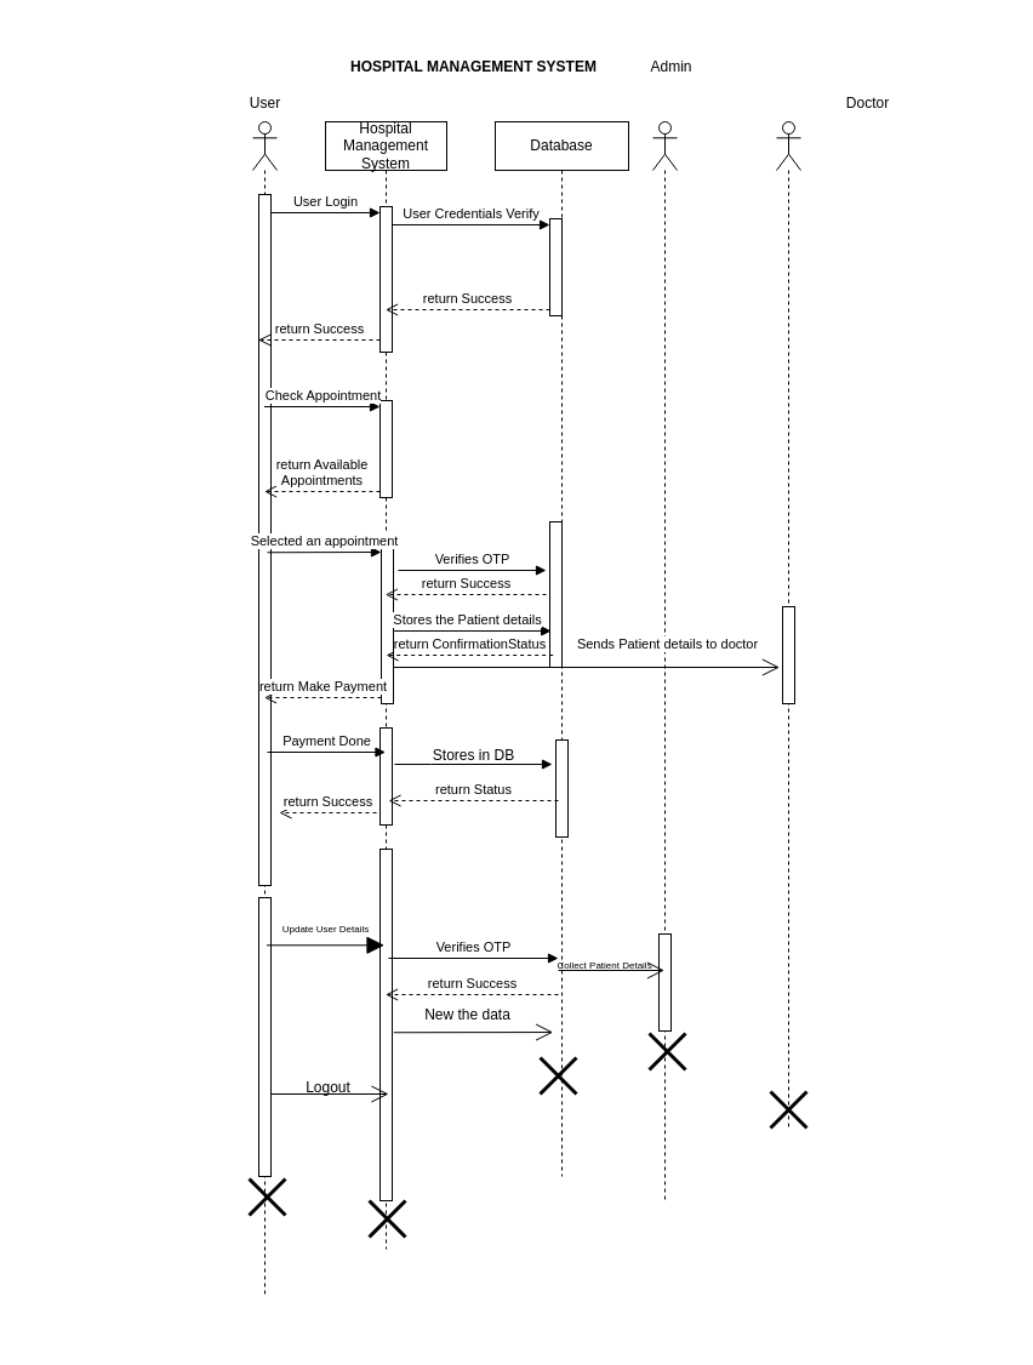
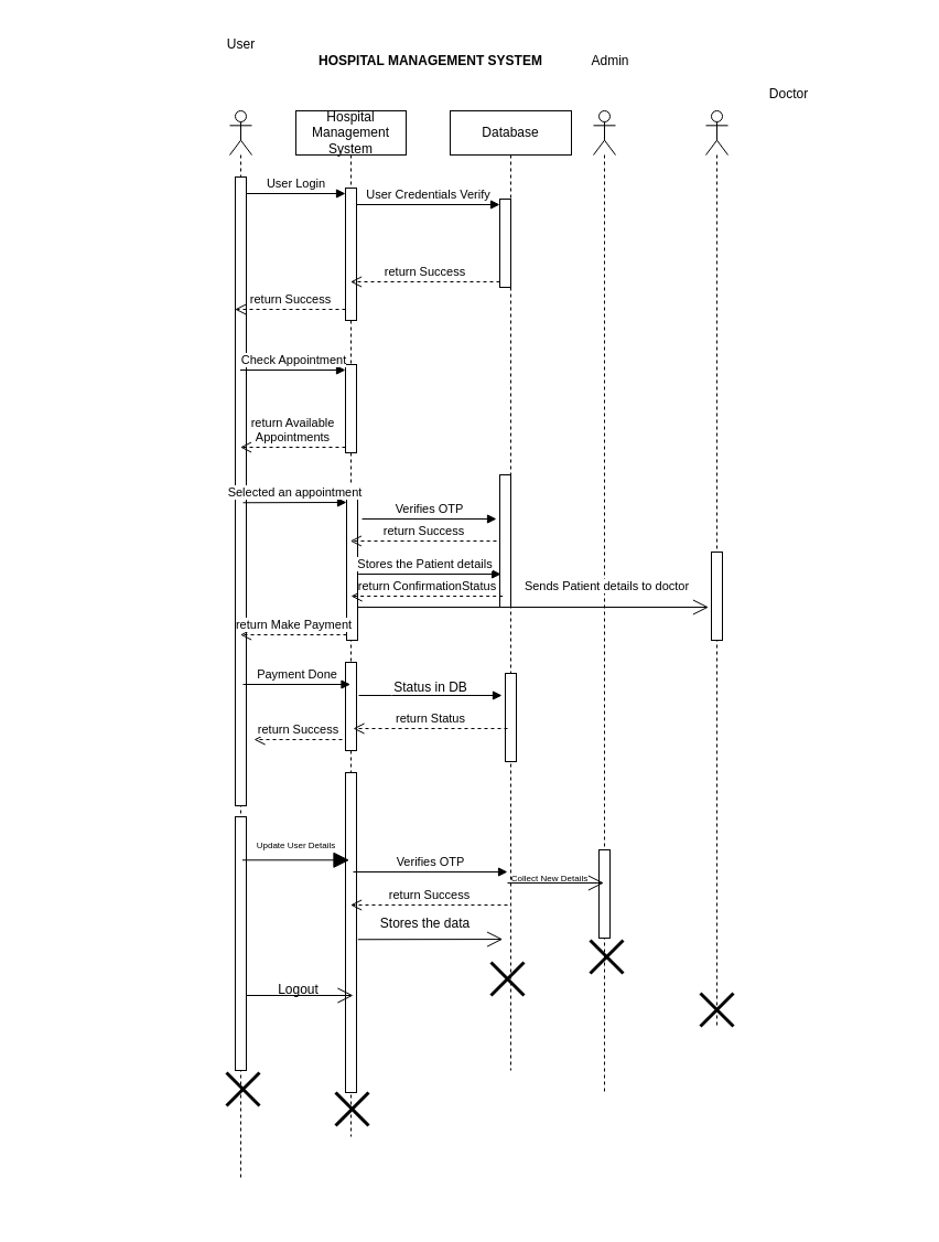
- <mxCell id="5" value="User" style="text;html=1;align=center;verticalAlign=middle;resizable=0;points=[];autosize=1;strokeColor=none;fillColor=none;" parent="1" vertex="1"><mxGeometry x="193" y="70" width="50" height="30" as="geometry" /></mxCell>
+ <mxCell id="5" value="User" style="text;html=1;align=center;verticalAlign=middle;resizable=0;points=[];autosize=1;strokeColor=none;fillColor=none;" parent="1" vertex="1"><mxGeometry x="193" y="25" width="50" height="30" as="geometry" /></mxCell>
- <mxCell id="48" value="Stores in DB" style="text;html=1;align=center;verticalAlign=middle;resizable=0;points=[];autosize=1;strokeColor=none;fillColor=none;" parent="1" vertex="1"><mxGeometry x="345" y="608" width="90" height="30" as="geometry" /></mxCell>
+ <mxCell id="48" value="Status in DB" style="text;html=1;align=center;verticalAlign=middle;resizable=0;points=[];autosize=1;strokeColor=none;fillColor=none;" parent="1" vertex="1"><mxGeometry x="345" y="608" width="90" height="30" as="geometry" /></mxCell>
- <mxCell id="54" value="&lt;font style=&quot;font-size: 8px;&quot;&gt;Collect Patient Details&lt;/font&gt;" style="text;html=1;align=center;verticalAlign=middle;resizable=0;points=[];autosize=1;strokeColor=none;fillColor=none;" parent="1" vertex="1"><mxGeometry x="453" y="780" width="90" height="30" as="geometry" /></mxCell>
+ <mxCell id="54" value="&lt;font style=&quot;font-size: 8px;&quot;&gt;Collect New Details&lt;/font&gt;" style="text;html=1;align=center;verticalAlign=middle;resizable=0;points=[];autosize=1;strokeColor=none;fillColor=none;" parent="1" vertex="1"><mxGeometry x="453" y="780" width="90" height="30" as="geometry" /></mxCell>
- <mxCell id="34" value="New the data" style="text;html=1;align=center;verticalAlign=middle;resizable=0;points=[];autosize=1;strokeColor=none;fillColor=none;" parent="1" vertex="1"><mxGeometry x="335" y="822" width="100" height="30" as="geometry" /></mxCell>
+ <mxCell id="34" value="Stores the data" style="text;html=1;align=center;verticalAlign=middle;resizable=0;points=[];autosize=1;strokeColor=none;fillColor=none;" parent="1" vertex="1"><mxGeometry x="335" y="822" width="100" height="30" as="geometry" /></mxCell>
